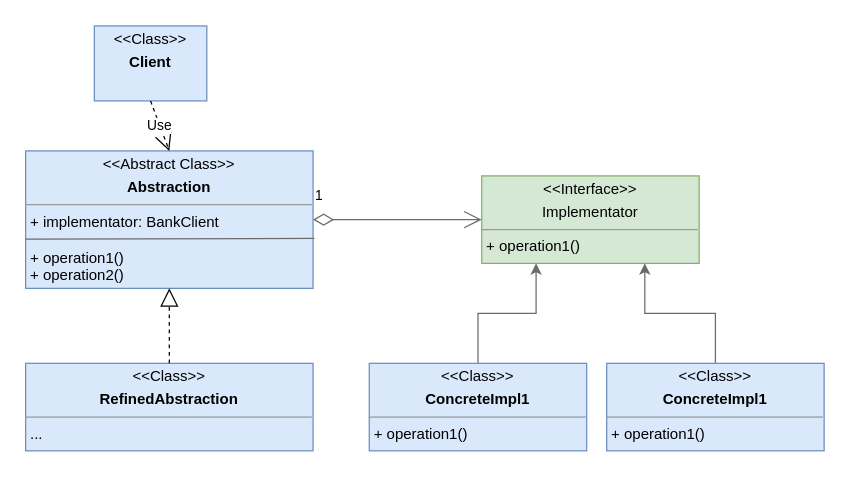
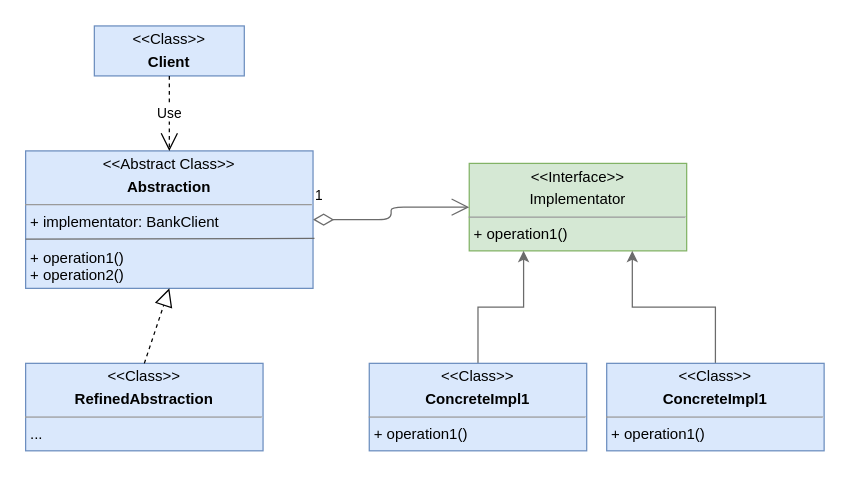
- <mxCell id="2" value="&lt;p style=&quot;margin: 0px ; margin-top: 4px ; text-align: center&quot;&gt;&amp;lt;&amp;lt;Class&amp;gt;&amp;gt;&lt;/p&gt;&lt;p style=&quot;margin: 0px ; margin-top: 4px ; text-align: center&quot;&gt;&lt;b&gt;Client&lt;/b&gt;&lt;/p&gt;" style="verticalAlign=top;align=left;overflow=fill;fontSize=12;fontFamily=Helvetica;html=1;fillColor=#dae8fc;strokeColor=#6c8ebf;" parent="1" vertex="1"><mxGeometry x="75" y="20" width="90" height="60" as="geometry" /></mxCell>
+ <mxCell id="2" value="&lt;p style=&quot;margin: 0px ; margin-top: 4px ; text-align: center&quot;&gt;&amp;lt;&amp;lt;Class&amp;gt;&amp;gt;&lt;/p&gt;&lt;p style=&quot;margin: 0px ; margin-top: 4px ; text-align: center&quot;&gt;&lt;b&gt;Client&lt;/b&gt;&lt;/p&gt;" style="verticalAlign=top;align=left;overflow=fill;fontSize=12;fontFamily=Helvetica;html=1;fillColor=#dae8fc;strokeColor=#6c8ebf;" parent="1" vertex="1"><mxGeometry x="75" y="20" width="120" height="40" as="geometry" /></mxCell>
- <mxCell id="4" value="&lt;p style=&quot;margin: 0px ; margin-top: 4px ; text-align: center&quot;&gt;&amp;lt;&amp;lt;Interface&amp;gt;&amp;gt;&lt;/p&gt;&lt;p style=&quot;margin: 0px ; margin-top: 4px ; text-align: center&quot;&gt;Implementator&lt;/p&gt;&lt;hr size=&quot;1&quot;&gt;&lt;p style=&quot;margin: 0px ; margin-left: 4px&quot;&gt;+ operation1()&lt;/p&gt;" style="verticalAlign=top;align=left;overflow=fill;fontSize=12;fontFamily=Helvetica;html=1;fillColor=#d5e8d4;strokeColor=#82b366;" parent="1" vertex="1"><mxGeometry x="385" y="140" width="174" height="70" as="geometry" /></mxCell>
+ <mxCell id="4" value="&lt;p style=&quot;margin: 0px ; margin-top: 4px ; text-align: center&quot;&gt;&amp;lt;&amp;lt;Interface&amp;gt;&amp;gt;&lt;/p&gt;&lt;p style=&quot;margin: 0px ; margin-top: 4px ; text-align: center&quot;&gt;Implementator&lt;/p&gt;&lt;hr size=&quot;1&quot;&gt;&lt;p style=&quot;margin: 0px ; margin-left: 4px&quot;&gt;+ operation1()&lt;/p&gt;" style="verticalAlign=top;align=left;overflow=fill;fontSize=12;fontFamily=Helvetica;html=1;fillColor=#d5e8d4;strokeColor=#82b366;" parent="1" vertex="1"><mxGeometry x="375" y="130" width="174" height="70" as="geometry" /></mxCell>
- <mxCell id="7" value="&lt;p style=&quot;margin: 0px ; margin-top: 4px ; text-align: center&quot;&gt;&amp;lt;&amp;lt;Class&amp;gt;&amp;gt;&lt;/p&gt;&lt;p style=&quot;margin: 0px ; margin-top: 4px ; text-align: center&quot;&gt;&lt;b&gt;RefinedAbstraction&lt;/b&gt;&lt;/p&gt;&lt;hr size=&quot;1&quot;&gt;&lt;p style=&quot;margin: 0px ; margin-left: 4px&quot;&gt;...&lt;/p&gt;" style="verticalAlign=top;align=left;overflow=fill;fontSize=12;fontFamily=Helvetica;html=1;fillColor=#dae8fc;strokeColor=#6c8ebf;" parent="1" vertex="1"><mxGeometry x="20" y="290" width="230" height="70" as="geometry" /></mxCell>
+ <mxCell id="7" value="&lt;p style=&quot;margin: 0px ; margin-top: 4px ; text-align: center&quot;&gt;&amp;lt;&amp;lt;Class&amp;gt;&amp;gt;&lt;/p&gt;&lt;p style=&quot;margin: 0px ; margin-top: 4px ; text-align: center&quot;&gt;&lt;b&gt;RefinedAbstraction&lt;/b&gt;&lt;/p&gt;&lt;hr size=&quot;1&quot;&gt;&lt;p style=&quot;margin: 0px ; margin-left: 4px&quot;&gt;...&lt;/p&gt;" style="verticalAlign=top;align=left;overflow=fill;fontSize=12;fontFamily=Helvetica;html=1;fillColor=#dae8fc;strokeColor=#6c8ebf;" parent="1" vertex="1"><mxGeometry x="20" y="290" width="190" height="70" as="geometry" /></mxCell>
